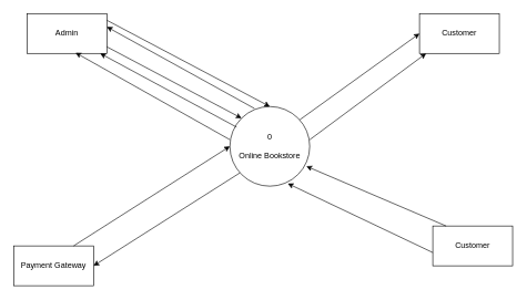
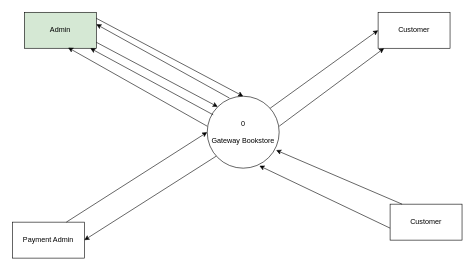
- <mxCell id="3" value="Admin" style="rounded=0;whiteSpace=wrap;html=1;" vertex="1" parent="1"><mxGeometry x="40" y="20" width="120" height="60" as="geometry" /></mxCell>
+ <mxCell id="3" value="Admin" style="rounded=0;whiteSpace=wrap;html=1;fillColor=#d5e8d4;" vertex="1" parent="1"><mxGeometry x="40" y="20" width="120" height="60" as="geometry" /></mxCell>
- <mxCell id="2" value="0&lt;div&gt;&lt;br&gt;&lt;/div&gt;&lt;div&gt;Online Bookstore&lt;/div&gt;" style="ellipse;whiteSpace=wrap;html=1;aspect=fixed;" vertex="1" parent="1"><mxGeometry x="345" y="160" width="120" height="120" as="geometry" /></mxCell>
+ <mxCell id="2" value="0&lt;div&gt;&lt;br&gt;&lt;/div&gt;&lt;div&gt;Gateway Bookstore&lt;/div&gt;" style="ellipse;whiteSpace=wrap;html=1;aspect=fixed;" vertex="1" parent="1"><mxGeometry x="345" y="160" width="120" height="120" as="geometry" /></mxCell>
- <mxCell id="5" value="Payment Gateway" style="rounded=0;whiteSpace=wrap;html=1;" vertex="1" parent="1"><mxGeometry x="20" y="370" width="120" height="60" as="geometry" /></mxCell>
+ <mxCell id="5" value="Payment Admin" style="rounded=0;whiteSpace=wrap;html=1;" vertex="1" parent="1"><mxGeometry x="20" y="370" width="120" height="60" as="geometry" /></mxCell>
